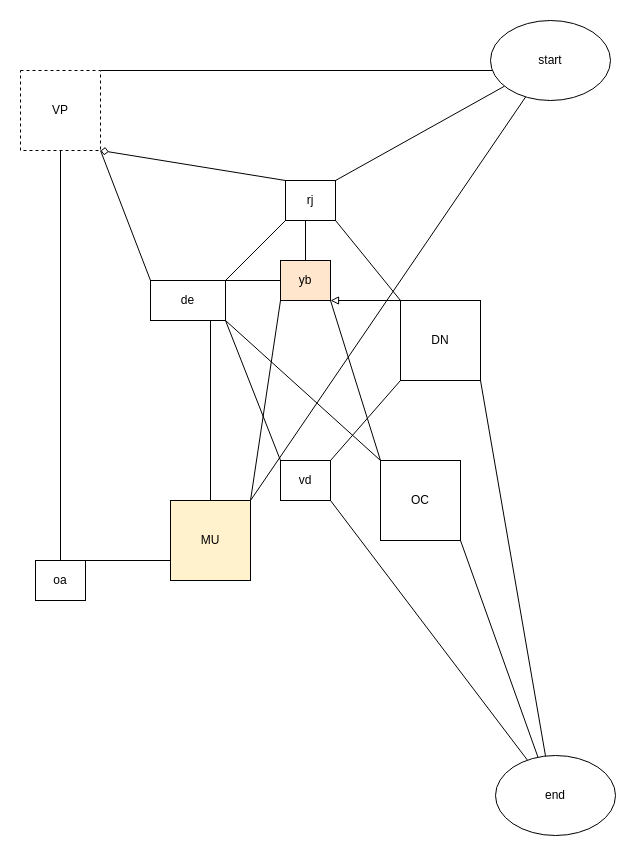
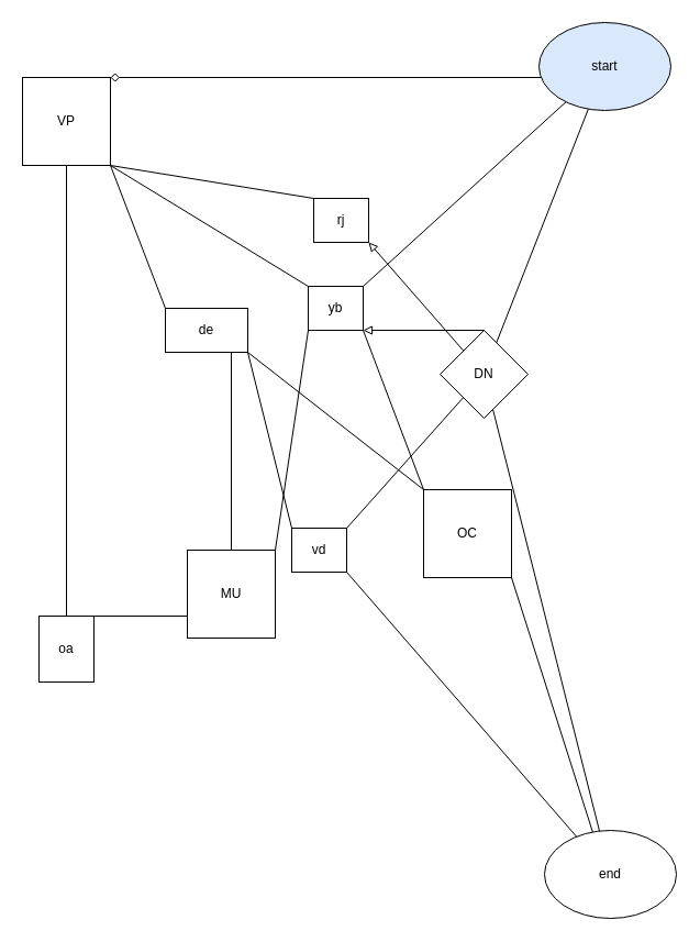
- <mxCell id="5" value="start" style="ellipse;whiteSpace=wrap;html=1;" parent="1" vertex="1"><mxGeometry x="490" y="20" width="120" height="80" as="geometry" /></mxCell>
+ <mxCell id="5" value="start" style="ellipse;whiteSpace=wrap;html=1;fillColor=#dae8fc;" parent="1" vertex="1"><mxGeometry x="490" y="20" width="120" height="80" as="geometry" /></mxCell>
- <mxCell id="3" style="edgeStyle=orthogonalEdgeStyle;rounded=0;orthogonalLoop=1;jettySize=auto;html=1;endArrow=none;endFill=0;noEdgeStyle=1;orthogonal=1;" parent="1" source="5" target="19" edge="1"><mxGeometry relative="1" as="geometry" /></mxCell>
+ <mxCell id="3" style="edgeStyle=orthogonalEdgeStyle;rounded=0;orthogonalLoop=1;jettySize=auto;html=1;endArrow=diamond;endFill=0;noEdgeStyle=1;orthogonal=1;" parent="1" source="5" target="19" edge="1"><mxGeometry relative="1" as="geometry" /></mxCell>
- <mxCell id="19" value="VP" style="whiteSpace=wrap;html=1;aspect=fixed;dashed=1;" parent="1" vertex="1"><mxGeometry x="20" y="70" width="80" height="80" as="geometry" /></mxCell>
+ <mxCell id="19" value="VP" style="whiteSpace=wrap;html=1;aspect=fixed;" parent="1" vertex="1"><mxGeometry x="20" y="70" width="80" height="80" as="geometry" /></mxCell>
- <mxCell id="4" style="edgeStyle=orthogonalEdgeStyle;rounded=0;orthogonalLoop=1;jettySize=auto;html=1;endArrow=none;endFill=0;noEdgeStyle=1;orthogonal=1;" parent="1" source="5" target="18" edge="1"><mxGeometry relative="1" as="geometry" /></mxCell>
+ <mxCell id="4" style="edgeStyle=orthogonalEdgeStyle;rounded=0;orthogonalLoop=1;jettySize=auto;html=1;endArrow=none;endFill=0;noEdgeStyle=1;orthogonal=1;" parent="1" source="5" target="31" edge="1"><mxGeometry relative="1" as="geometry" /></mxCell>
- <mxCell id="16" value="" style="edgeStyle=orthogonalEdgeStyle;rounded=0;orthogonalLoop=1;jettySize=auto;html=1;endArrow=diamond;endFill=0;noEdgeStyle=1;orthogonal=1;" parent="1" source="18" target="19" edge="1"><mxGeometry relative="1" as="geometry" /></mxCell>
+ <mxCell id="16" value="" style="edgeStyle=orthogonalEdgeStyle;rounded=0;orthogonalLoop=1;jettySize=auto;html=1;endArrow=none;endFill=0;noEdgeStyle=1;orthogonal=1;" parent="1" source="18" target="19" edge="1"><mxGeometry relative="1" as="geometry" /></mxCell>
- <mxCell id="11" style="edgeStyle=orthogonalEdgeStyle;rounded=0;orthogonalLoop=1;jettySize=auto;html=1;endArrow=none;endFill=0;noEdgeStyle=1;orthogonal=1;" parent="1" source="15" target="18" edge="1"><mxGeometry relative="1" as="geometry" /></mxCell>
+ <mxCell id="11" style="edgeStyle=orthogonalEdgeStyle;rounded=0;orthogonalLoop=1;jettySize=auto;html=1;endArrow=none;endFill=0;noEdgeStyle=1;orthogonal=1;" parent="1" source="15" target="19" edge="1"><mxGeometry relative="1" as="geometry" /></mxCell>
- <mxCell id="17" style="edgeStyle=orthogonalEdgeStyle;rounded=0;orthogonalLoop=1;jettySize=auto;html=1;endArrow=none;endFill=0;noEdgeStyle=1;orthogonal=1;" parent="1" source="18" target="8" edge="1"><mxGeometry relative="1" as="geometry" /></mxCell>
- <mxCell id="30" style="edgeStyle=orthogonalEdgeStyle;rounded=0;orthogonalLoop=1;jettySize=auto;html=1;endArrow=none;endFill=0;noEdgeStyle=1;orthogonal=1;" parent="1" source="31" target="18" edge="1"><mxGeometry relative="1" as="geometry"><Array as="points" /></mxGeometry></mxCell>
+ <mxCell id="30" style="edgeStyle=orthogonalEdgeStyle;rounded=0;orthogonalLoop=1;jettySize=auto;html=1;endArrow=block;endFill=0;noEdgeStyle=1;orthogonal=1;" parent="1" source="31" target="18" edge="1"><mxGeometry relative="1" as="geometry"><Array as="points" /></mxGeometry></mxCell>
- <mxCell id="13" style="edgeStyle=orthogonalEdgeStyle;rounded=0;orthogonalLoop=1;jettySize=auto;html=1;endArrow=none;endFill=0;noEdgeStyle=1;orthogonal=1;" parent="1" source="15" target="8" edge="1"><mxGeometry relative="1" as="geometry" /></mxCell>
- <mxCell id="15" value="yb" style="rounded=0;whiteSpace=wrap;html=1;fillColor=#ffe6cc;" parent="1" vertex="1"><mxGeometry x="280" y="260" width="50" height="40" as="geometry" /></mxCell>
+ <mxCell id="15" value="yb" style="rounded=0;whiteSpace=wrap;html=1;" parent="1" vertex="1"><mxGeometry x="280" y="260" width="50" height="40" as="geometry" /></mxCell>
- <mxCell id="2" style="edgeStyle=orthogonalEdgeStyle;rounded=0;orthogonalLoop=1;jettySize=auto;html=1;endArrow=none;endFill=0;noEdgeStyle=1;orthogonal=1;fontStyle=0;" parent="1" source="5" target="25" edge="1"><mxGeometry relative="1" as="geometry"><mxPoint x="790" y="330" as="targetPoint" /></mxGeometry></mxCell>
+ <mxCell id="2" style="edgeStyle=orthogonalEdgeStyle;rounded=0;orthogonalLoop=1;jettySize=auto;html=1;endArrow=none;endFill=0;noEdgeStyle=1;orthogonal=1;fontStyle=0" parent="1" source="5" target="15" edge="1"><mxGeometry relative="1" as="geometry"><mxPoint x="790" y="330" as="targetPoint" /></mxGeometry></mxCell>
- <mxCell id="31" value="DN" style="whiteSpace=wrap;html=1;aspect=fixed;" parent="1" vertex="1"><mxGeometry x="400" y="300" width="80" height="80" as="geometry" /></mxCell>
+ <mxCell id="31" value="DN" style="rhombus;whiteSpace=wrap;html=1;aspect=fixed;" parent="1" vertex="1"><mxGeometry x="400" y="300" width="80" height="80" as="geometry" /></mxCell>
- <mxCell id="10" value="vd" style="rounded=0;whiteSpace=wrap;html=1;" parent="1" vertex="1"><mxGeometry x="280" y="460" width="50" height="40" as="geometry" /></mxCell>
+ <mxCell id="10" value="vd" style="rounded=0;whiteSpace=wrap;html=1;" parent="1" vertex="1"><mxGeometry x="265" y="480" width="50" height="40" as="geometry" /></mxCell>
- <mxCell id="22" value="OC" style="whiteSpace=wrap;html=1;aspect=fixed;" parent="1" vertex="1"><mxGeometry x="380" y="460" width="80" height="80" as="geometry" /></mxCell>
+ <mxCell id="22" value="OC" style="whiteSpace=wrap;html=1;aspect=fixed;" parent="1" vertex="1"><mxGeometry x="385" y="445" width="80" height="80" as="geometry" /></mxCell>
- <mxCell id="25" value="MU" style="whiteSpace=wrap;html=1;aspect=fixed;fillColor=#fff2cc;" parent="1" vertex="1"><mxGeometry x="170" y="500" width="80" height="80" as="geometry" /></mxCell>
+ <mxCell id="25" value="MU" style="whiteSpace=wrap;html=1;aspect=fixed;" parent="1" vertex="1"><mxGeometry x="170" y="500" width="80" height="80" as="geometry" /></mxCell>
- <mxCell id="33" value="oa" style="rounded=0;whiteSpace=wrap;html=1;" parent="1" vertex="1"><mxGeometry x="35" y="560" width="50" height="40" as="geometry" /></mxCell>
+ <mxCell id="33" value="oa" style="rounded=0;whiteSpace=wrap;html=1;" parent="1" vertex="1"><mxGeometry x="35" y="560" width="50" height="60" as="geometry" /></mxCell>
